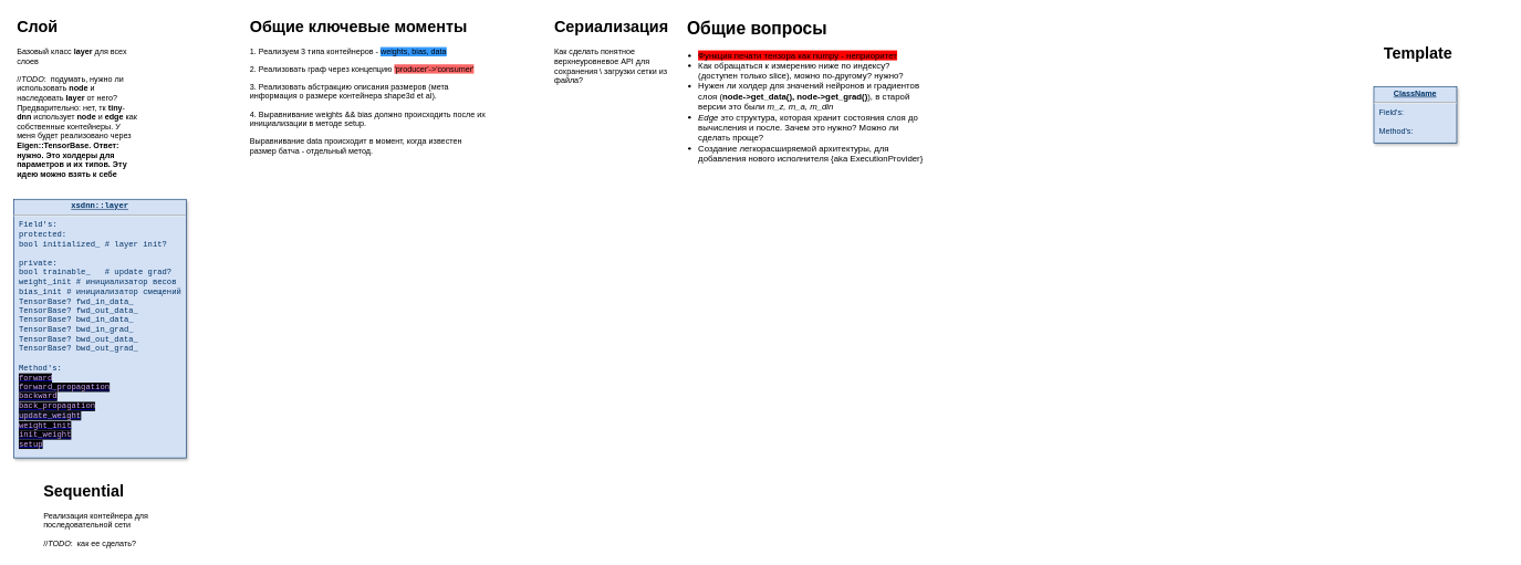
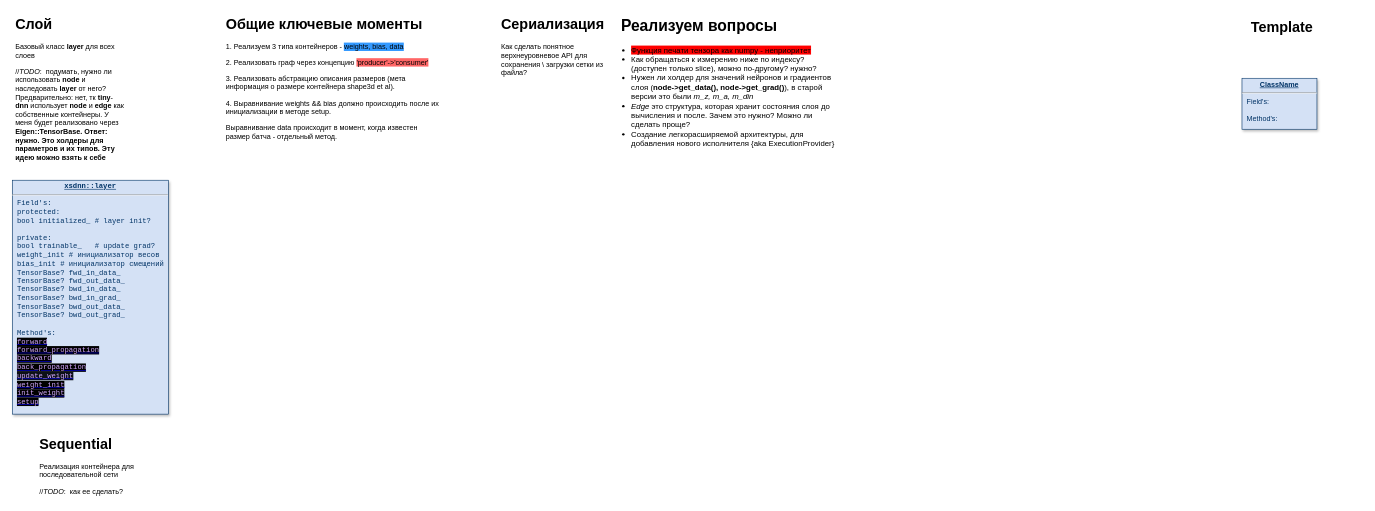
- <mxCell id="7" value="&lt;h1&gt;Общие вопросы&lt;/h1&gt;&lt;p&gt;&lt;br&gt;&lt;/p&gt;" style="text;html=1;strokeColor=none;fillColor=none;spacing=5;spacingTop=-20;whiteSpace=wrap;overflow=hidden;rounded=0;fontSize=13;" parent="1" vertex="1"><mxGeometry x="1030" y="20" width="270" height="120" as="geometry" /></mxCell>
+ <mxCell id="7" value="&lt;h1&gt;Реализуем вопросы&lt;/h1&gt;&lt;p&gt;&lt;br&gt;&lt;/p&gt;" style="text;html=1;strokeColor=none;fillColor=none;spacing=5;spacingTop=-20;whiteSpace=wrap;overflow=hidden;rounded=0;fontSize=13;" parent="1" vertex="1"><mxGeometry x="1030" y="20" width="270" height="120" as="geometry" /></mxCell>
- <mxCell id="4" value="&lt;h1&gt;Template&lt;/h1&gt;" style="text;html=1;strokeColor=none;fillColor=none;spacing=5;spacingTop=-20;whiteSpace=wrap;overflow=hidden;rounded=0;" parent="1" vertex="1"><mxGeometry x="2080" y="60" width="190" height="50" as="geometry" /></mxCell>
+ <mxCell id="4" value="&lt;h1&gt;Template&lt;/h1&gt;" style="text;html=1;strokeColor=none;fillColor=none;spacing=5;spacingTop=-20;whiteSpace=wrap;overflow=hidden;rounded=0;" parent="1" vertex="1"><mxGeometry x="2080" y="25" width="190" height="50" as="geometry" /></mxCell>
